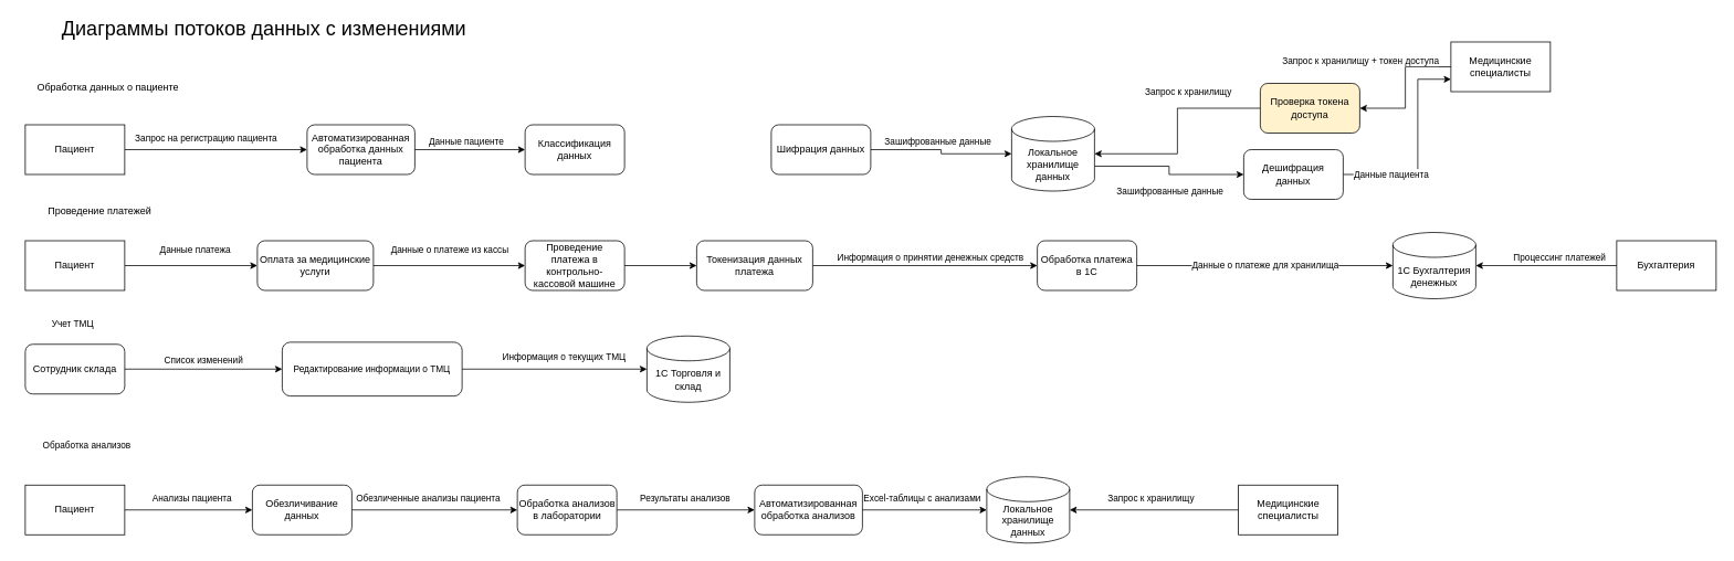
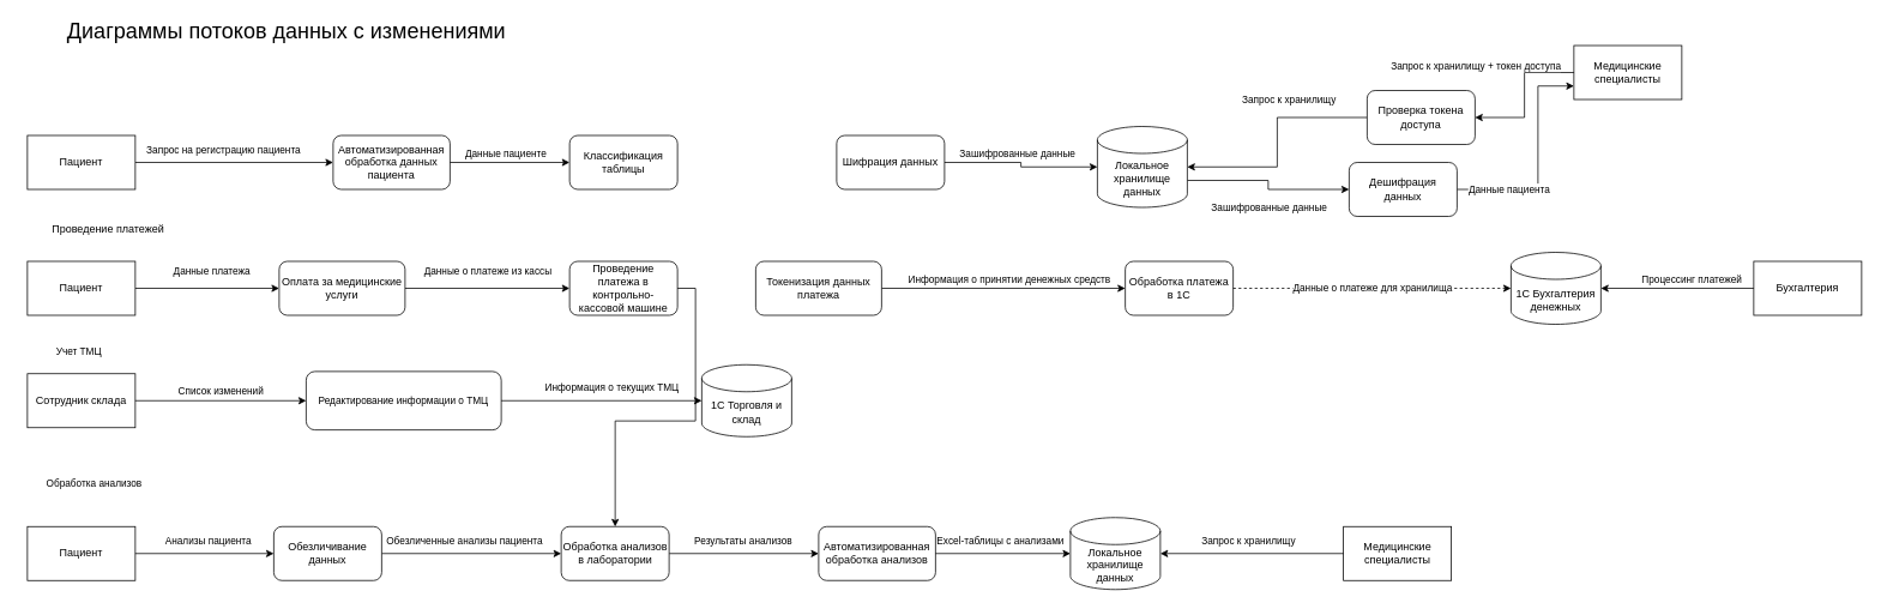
- <mxCell id="13" value="Обработка данных о пациенте" style="text;html=1;align=center;verticalAlign=middle;whiteSpace=wrap;rounded=0;" parent="1" vertex="1"><mxGeometry x="30" y="90" width="200" height="30" as="geometry" /></mxCell>
- <mxCell id="60" value="Проверка токена доступа" style="rounded=1;whiteSpace=wrap;html=1;fillColor=#fff2cc;" vertex="1" parent="1"><mxGeometry x="1520" y="100" width="120" height="60" as="geometry" /></mxCell>
+ <mxCell id="60" value="Проверка токена доступа" style="rounded=1;whiteSpace=wrap;html=1;" vertex="1" parent="1"><mxGeometry x="1520" y="100" width="120" height="60" as="geometry" /></mxCell>
- <mxCell id="54" value="Классификация данных" style="rounded=1;whiteSpace=wrap;html=1;" vertex="1" parent="1"><mxGeometry x="633" y="150" width="120" height="60" as="geometry" /></mxCell>
+ <mxCell id="54" value="Классификация таблицы" style="rounded=1;whiteSpace=wrap;html=1;" vertex="1" parent="1"><mxGeometry x="633" y="150" width="120" height="60" as="geometry" /></mxCell>
- <mxCell id="64" value="" style="edgeStyle=orthogonalEdgeStyle;rounded=0;orthogonalLoop=1;jettySize=auto;html=1;exitX=1;exitY=0.5;exitDx=0;exitDy=0;entryX=0;entryY=0.5;entryDx=0;entryDy=0;" edge="1" parent="1" source="36" target="65"><mxGeometry relative="1" as="geometry"><mxPoint x="753" y="320" as="sourcePoint" /><mxPoint x="1330" y="320" as="targetPoint" /></mxGeometry></mxCell>
+ <mxCell id="64" value="" style="edgeStyle=orthogonalEdgeStyle;rounded=0;orthogonalLoop=1;jettySize=auto;html=1;exitX=1;exitY=0.5;exitDx=0;exitDy=0;" edge="1" parent="1" source="36" target="53"><mxGeometry relative="1" as="geometry"><mxPoint x="753" y="320" as="sourcePoint" /><mxPoint x="1330" y="320" as="targetPoint" /></mxGeometry></mxCell>
- <mxCell id="38" value="Данные о платеже для хранилища" style="edgeStyle=orthogonalEdgeStyle;rounded=0;orthogonalLoop=1;jettySize=auto;html=1;exitX=1;exitY=0.5;exitDx=0;exitDy=0;entryX=0;entryY=0.5;entryDx=0;entryDy=0;entryPerimeter=0;" parent="1" source="37" target="30" edge="1"><mxGeometry relative="1" as="geometry" /></mxCell>
+ <mxCell id="38" value="Данные о платеже для хранилища" style="edgeStyle=orthogonalEdgeStyle;rounded=0;orthogonalLoop=1;jettySize=auto;html=1;exitX=1;exitY=0.5;exitDx=0;exitDy=0;entryX=0;entryY=0.5;entryDx=0;entryDy=0;entryPerimeter=0;dashed=1;" parent="1" source="37" target="30" edge="1"><mxGeometry relative="1" as="geometry" /></mxCell>
- <mxCell id="4" value="Сотрудник склада" style="whiteSpace=wrap;html=1;rounded=1;" parent="1" vertex="1"><mxGeometry x="30" y="415" width="120" height="60" as="geometry" /></mxCell>
+ <mxCell id="4" value="Сотрудник склада" style="rounded=0;whiteSpace=wrap;html=1;" parent="1" vertex="1"><mxGeometry x="30" y="415" width="120" height="60" as="geometry" /></mxCell>
